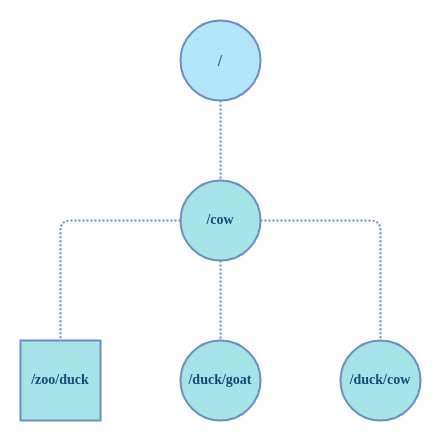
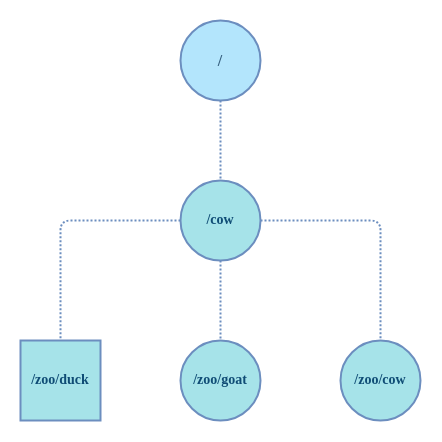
- <mxCell id="8" value="/duck/goat" style="ellipse;whiteSpace=wrap;html=1;aspect=fixed;rounded=1;shadow=0;strokeColor=#6C8EBF;strokeWidth=2;align=center;verticalAlign=middle;fontFamily=Comic Sans MS;fontSize=14;fontColor=#0F4C75;fillColor=#A6E3E9;fontStyle=1" parent="1" vertex="1"><mxGeometry x="180" y="340" width="80" height="80" as="geometry" /></mxCell>
+ <mxCell id="8" value="/zoo/goat" style="ellipse;whiteSpace=wrap;html=1;aspect=fixed;rounded=1;shadow=0;strokeColor=#6C8EBF;strokeWidth=2;align=center;verticalAlign=middle;fontFamily=Comic Sans MS;fontSize=14;fontColor=#0F4C75;fillColor=#A6E3E9;fontStyle=1" parent="1" vertex="1"><mxGeometry x="180" y="340" width="80" height="80" as="geometry" /></mxCell>
- <mxCell id="10" value="/duck/cow" style="ellipse;whiteSpace=wrap;html=1;aspect=fixed;rounded=1;shadow=0;strokeColor=#6C8EBF;strokeWidth=2;align=center;verticalAlign=middle;fontFamily=Comic Sans MS;fontSize=14;fontColor=#0F4C75;fillColor=#A6E3E9;fontStyle=1" parent="1" vertex="1"><mxGeometry x="340" y="340" width="80" height="80" as="geometry" /></mxCell>
+ <mxCell id="10" value="/zoo/cow" style="ellipse;whiteSpace=wrap;html=1;aspect=fixed;rounded=1;shadow=0;strokeColor=#6C8EBF;strokeWidth=2;align=center;verticalAlign=middle;fontFamily=Comic Sans MS;fontSize=14;fontColor=#0F4C75;fillColor=#A6E3E9;fontStyle=1" parent="1" vertex="1"><mxGeometry x="340" y="340" width="80" height="80" as="geometry" /></mxCell>
